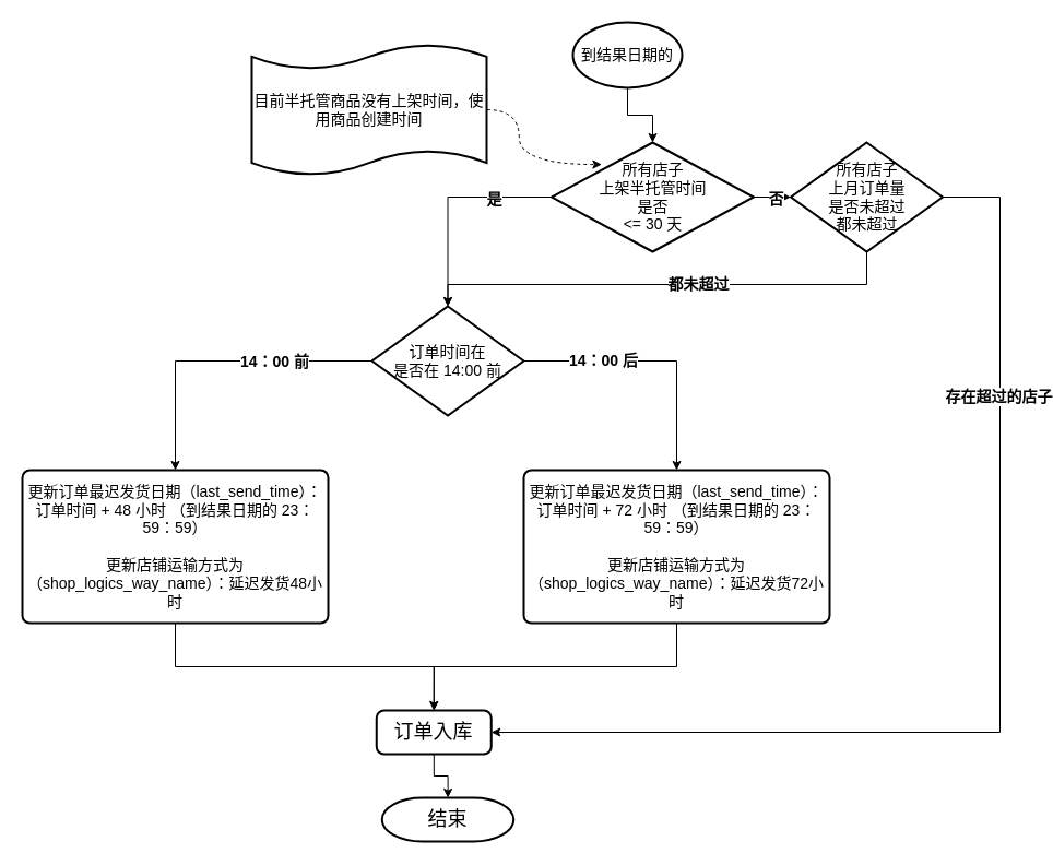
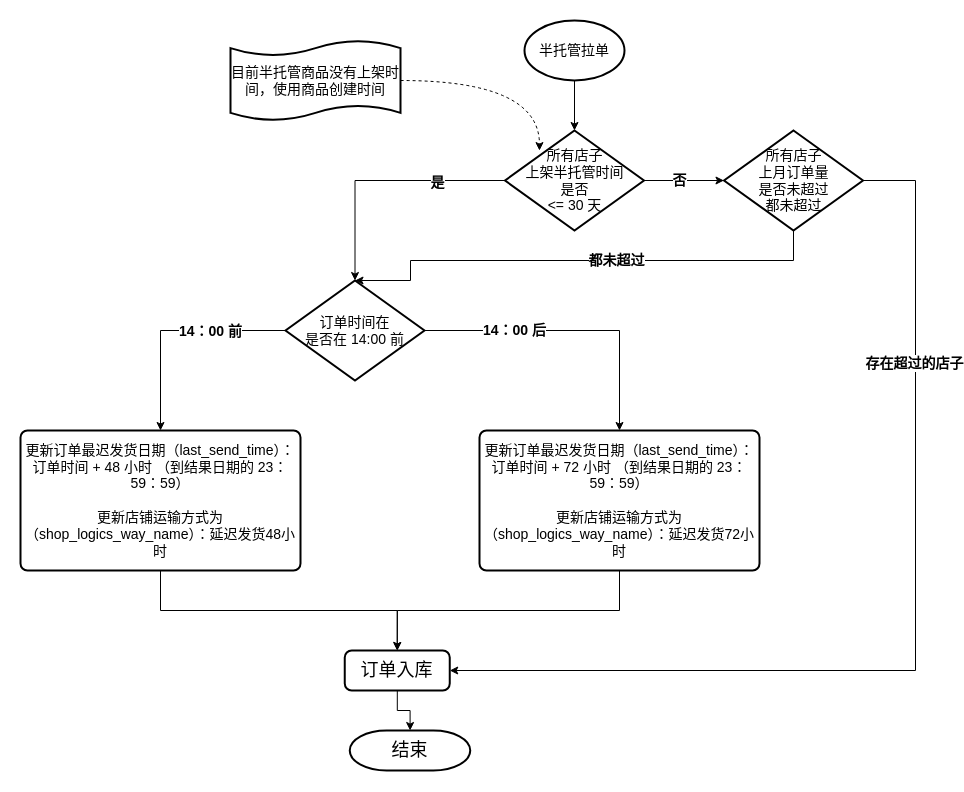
- <mxCell id="3" value="&lt;font style=&quot;font-size: 14px;&quot;&gt;到结果日期的&lt;/font&gt;" style="strokeWidth=2;html=1;shape=mxgraph.flowchart.start_1;whiteSpace=wrap;" vertex="1" parent="1"><mxGeometry x="524" y="20" width="100" height="60" as="geometry" /></mxCell>
+ <mxCell id="3" value="&lt;font style=&quot;font-size: 14px;&quot;&gt;半托管拉单&lt;/font&gt;" style="strokeWidth=2;html=1;shape=mxgraph.flowchart.start_1;whiteSpace=wrap;" vertex="1" parent="1"><mxGeometry x="524" y="20" width="100" height="60" as="geometry" /></mxCell>
- <mxCell id="26" value="&lt;font style=&quot;font-size: 14px;&quot;&gt;目前半托管商品没有上架时间，使用商品创建时间&lt;/font&gt;" style="shape=tape;whiteSpace=wrap;html=1;strokeWidth=2;size=0.19" vertex="1" parent="1"><mxGeometry x="230" y="40" width="215" height="120" as="geometry" /></mxCell>
+ <mxCell id="26" value="&lt;font style=&quot;font-size: 14px;&quot;&gt;目前半托管商品没有上架时间，使用商品创建时间&lt;/font&gt;" style="shape=tape;whiteSpace=wrap;html=1;strokeWidth=2;size=0.19" vertex="1" parent="1"><mxGeometry x="230" y="40" width="170" height="80" as="geometry" /></mxCell>
- <mxCell id="6" value="&lt;font style=&quot;font-size: 14px;&quot;&gt;所有店子&lt;/font&gt;&lt;div&gt;&lt;font style=&quot;font-size: 14px;&quot;&gt;上架半托管时间&lt;/font&gt;&lt;div&gt;&lt;font style=&quot;font-size: 14px;&quot;&gt;是否&lt;/font&gt;&lt;div&gt;&lt;font style=&quot;font-size: 14px;&quot;&gt;&amp;lt;= 30 天&lt;/font&gt;&lt;/div&gt;&lt;/div&gt;&lt;/div&gt;" style="strokeWidth=2;html=1;shape=mxgraph.flowchart.decision;whiteSpace=wrap;" vertex="1" parent="1"><mxGeometry x="504.5" y="130" width="185" height="100" as="geometry" /></mxCell>
+ <mxCell id="6" value="&lt;font style=&quot;font-size: 14px;&quot;&gt;所有店子&lt;/font&gt;&lt;div&gt;&lt;font style=&quot;font-size: 14px;&quot;&gt;上架半托管时间&lt;/font&gt;&lt;div&gt;&lt;font style=&quot;font-size: 14px;&quot;&gt;是否&lt;/font&gt;&lt;div&gt;&lt;font style=&quot;font-size: 14px;&quot;&gt;&amp;lt;= 30 天&lt;/font&gt;&lt;/div&gt;&lt;/div&gt;&lt;/div&gt;" style="strokeWidth=2;html=1;shape=mxgraph.flowchart.decision;whiteSpace=wrap;" vertex="1" parent="1"><mxGeometry x="504.5" y="130" width="139" height="100" as="geometry" /></mxCell>
- <mxCell id="11" value="&lt;span style=&quot;font-size: 14px;&quot;&gt;订单时间在&lt;/span&gt;&lt;div&gt;&lt;span style=&quot;font-size: 14px;&quot;&gt;是否在 14:00 前&lt;/span&gt;&lt;/div&gt;" style="strokeWidth=2;html=1;shape=mxgraph.flowchart.decision;whiteSpace=wrap;" vertex="1" parent="1"><mxGeometry x="340" y="280" width="139" height="100" as="geometry" /></mxCell>
+ <mxCell id="11" value="&lt;span style=&quot;font-size: 14px;&quot;&gt;订单时间在&lt;/span&gt;&lt;div&gt;&lt;span style=&quot;font-size: 14px;&quot;&gt;是否在 14:00 前&lt;/span&gt;&lt;/div&gt;" style="strokeWidth=2;html=1;shape=mxgraph.flowchart.decision;whiteSpace=wrap;" vertex="1" parent="1"><mxGeometry x="285" y="280" width="139" height="100" as="geometry" /></mxCell>
